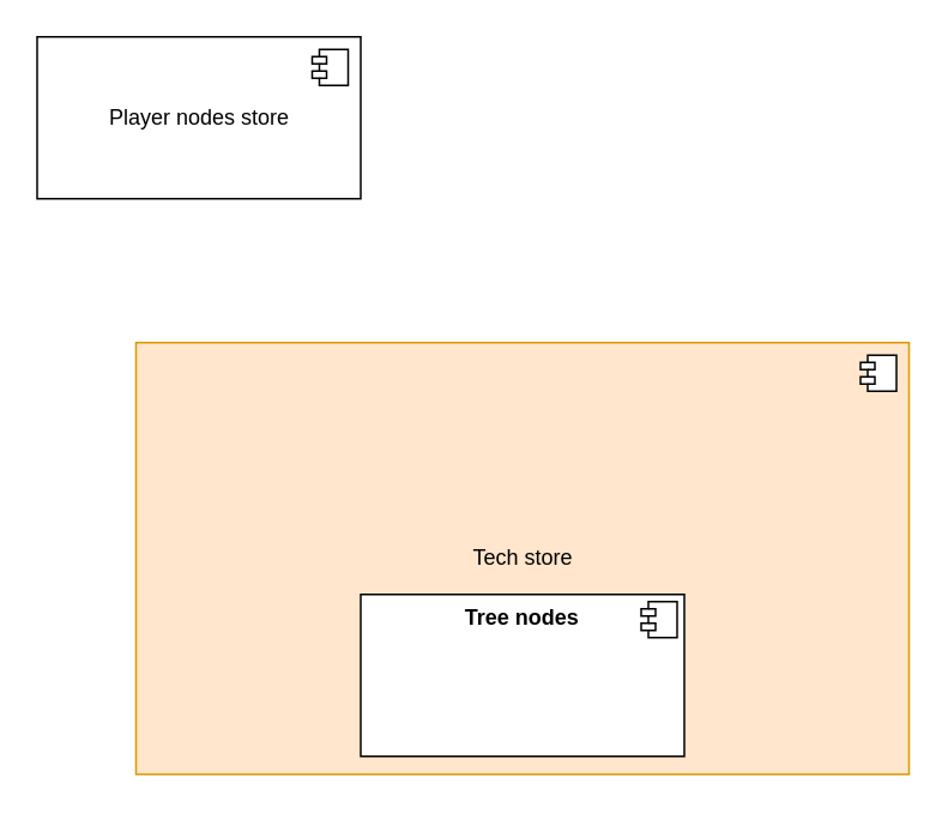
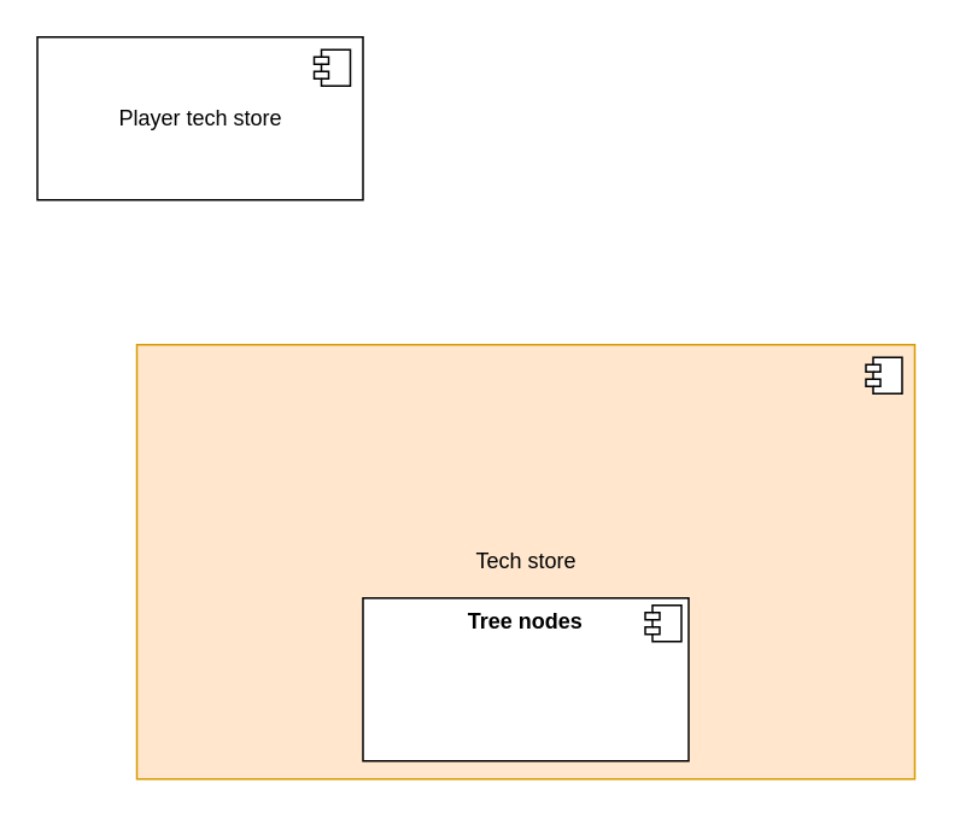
- <mxCell id="6" value="Player nodes store" style="html=1;dropTarget=0;shadow=0;" vertex="1" parent="1"><mxGeometry x="20" y="20" width="180" height="90" as="geometry" /></mxCell>
+ <mxCell id="6" value="Player tech store" style="html=1;dropTarget=0;shadow=0;" vertex="1" parent="1"><mxGeometry x="20" y="20" width="180" height="90" as="geometry" /></mxCell>
